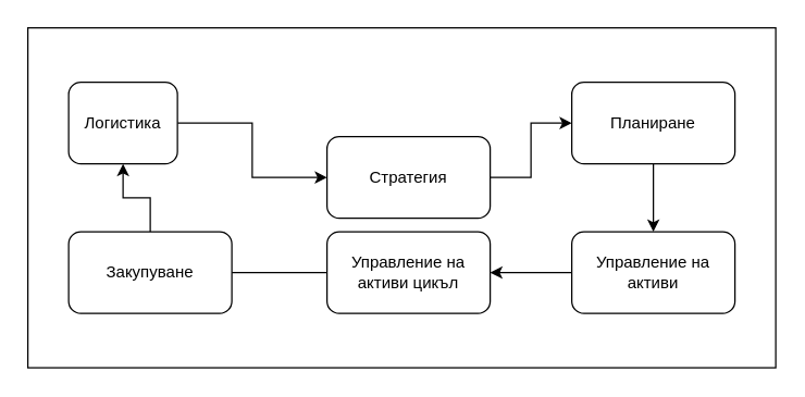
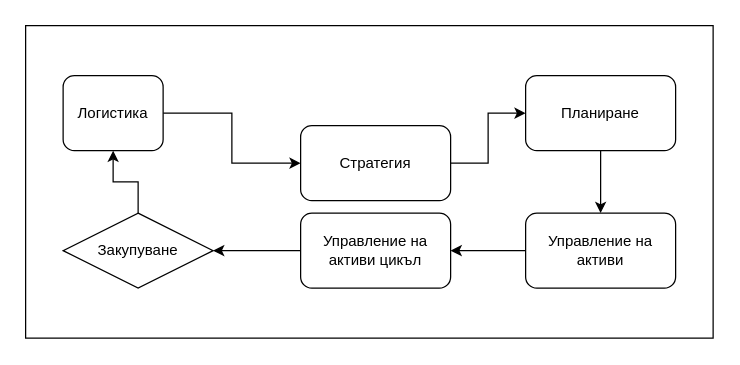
- <mxCell id="14" value="Закупуване " style="rounded=1;whiteSpace=wrap;html=1;" vertex="1" parent="1"><mxGeometry x="50" y="170" width="120" height="60" as="geometry" /></mxCell>
+ <mxCell id="14" value="Закупуване " style="rhombus;whiteSpace=wrap;html=1;" vertex="1" parent="1"><mxGeometry x="50" y="170" width="120" height="60" as="geometry" /></mxCell>
- <mxCell id="11" value="" style="edgeStyle=orthogonalEdgeStyle;rounded=0;orthogonalLoop=1;jettySize=auto;html=1;endArrow=none;" edge="1" parent="1" source="12" target="14"><mxGeometry relative="1" as="geometry" /></mxCell>
+ <mxCell id="11" value="" style="edgeStyle=orthogonalEdgeStyle;rounded=0;orthogonalLoop=1;jettySize=auto;html=1;" edge="1" parent="1" source="12" target="14"><mxGeometry relative="1" as="geometry" /></mxCell>
